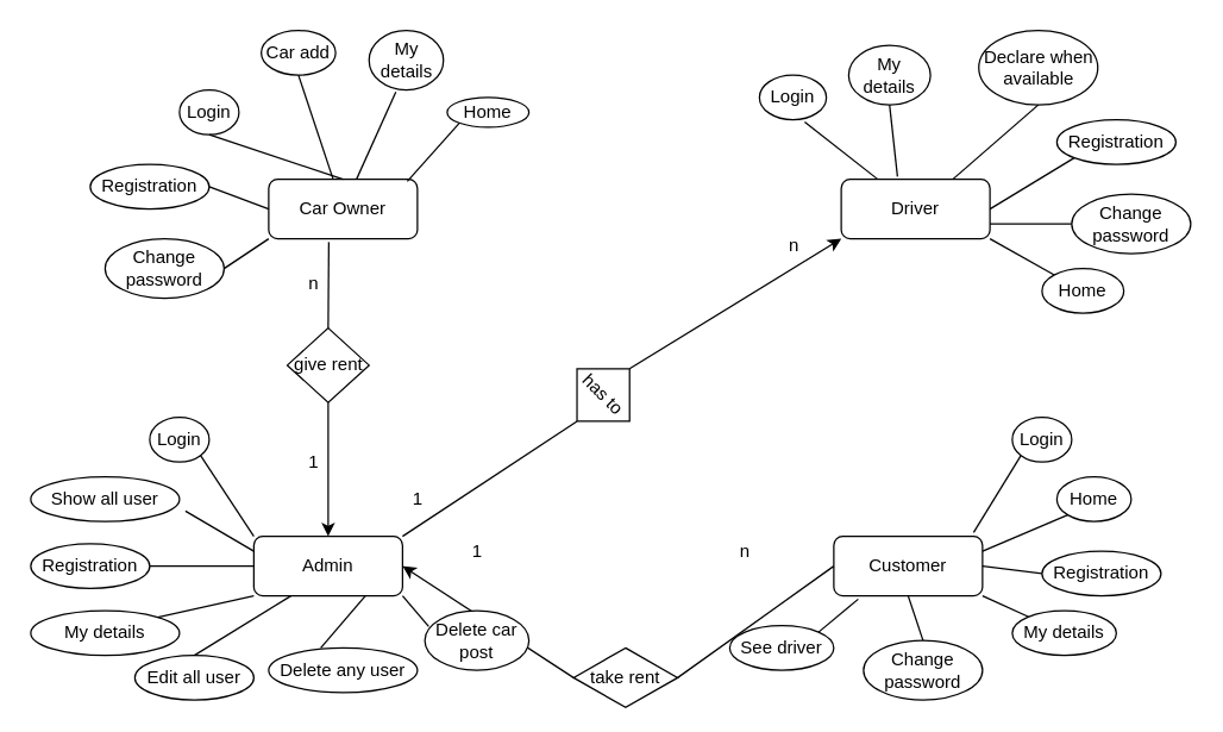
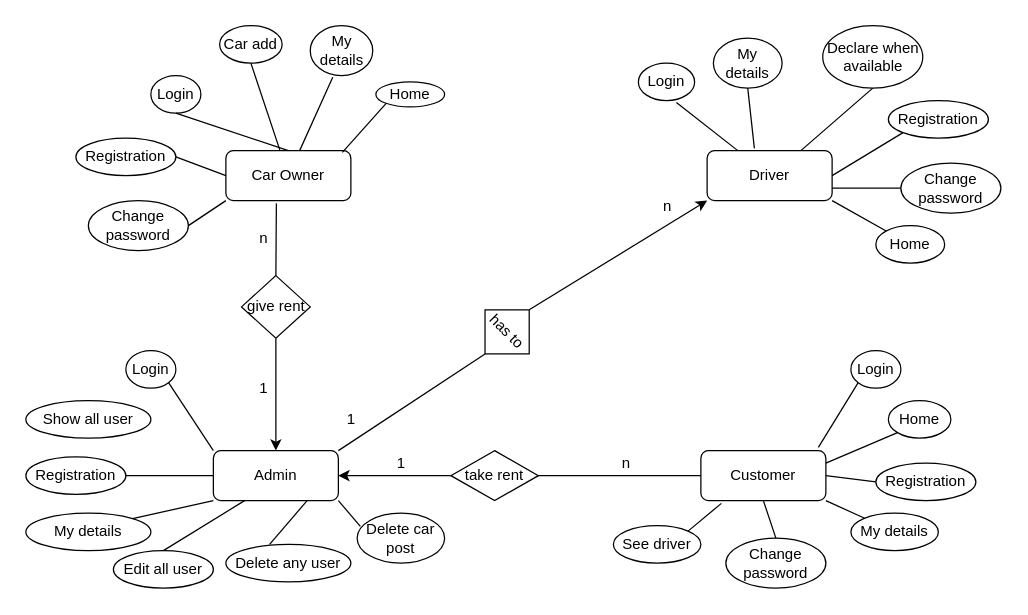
- <mxCell id="41" value="" style="endArrow=none;html=1;rounded=0;exitX=0;exitY=0.25;exitDx=0;exitDy=0;entryX=1.04;entryY=0.767;entryDx=0;entryDy=0;entryPerimeter=0;" parent="1" source="3" target="13" edge="1"><mxGeometry width="50" height="50" relative="1" as="geometry"><mxPoint x="60" y="410" as="sourcePoint" /><mxPoint x="120" y="360" as="targetPoint" /></mxGeometry></mxCell>
- <mxCell id="60" value="take rent" style="rhombus;whiteSpace=wrap;html=1;" parent="1" vertex="1"><mxGeometry x="385" y="435" width="70" height="40" as="geometry" /></mxCell>
+ <mxCell id="60" value="take rent" style="rhombus;whiteSpace=wrap;html=1;" parent="1" vertex="1"><mxGeometry x="360" y="360" width="70" height="40" as="geometry" /></mxCell>
